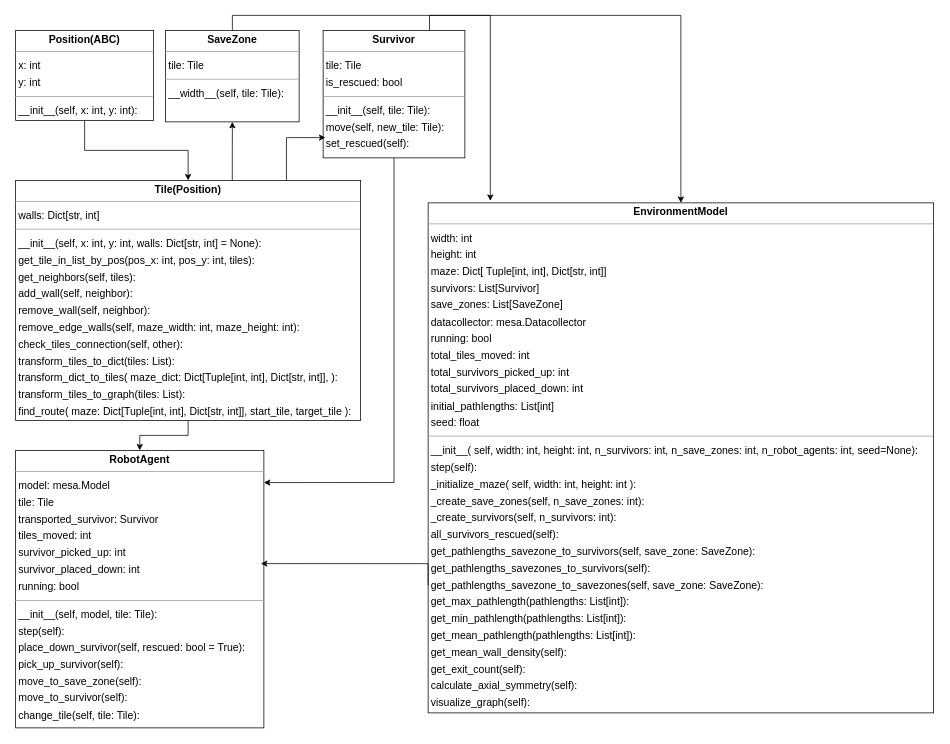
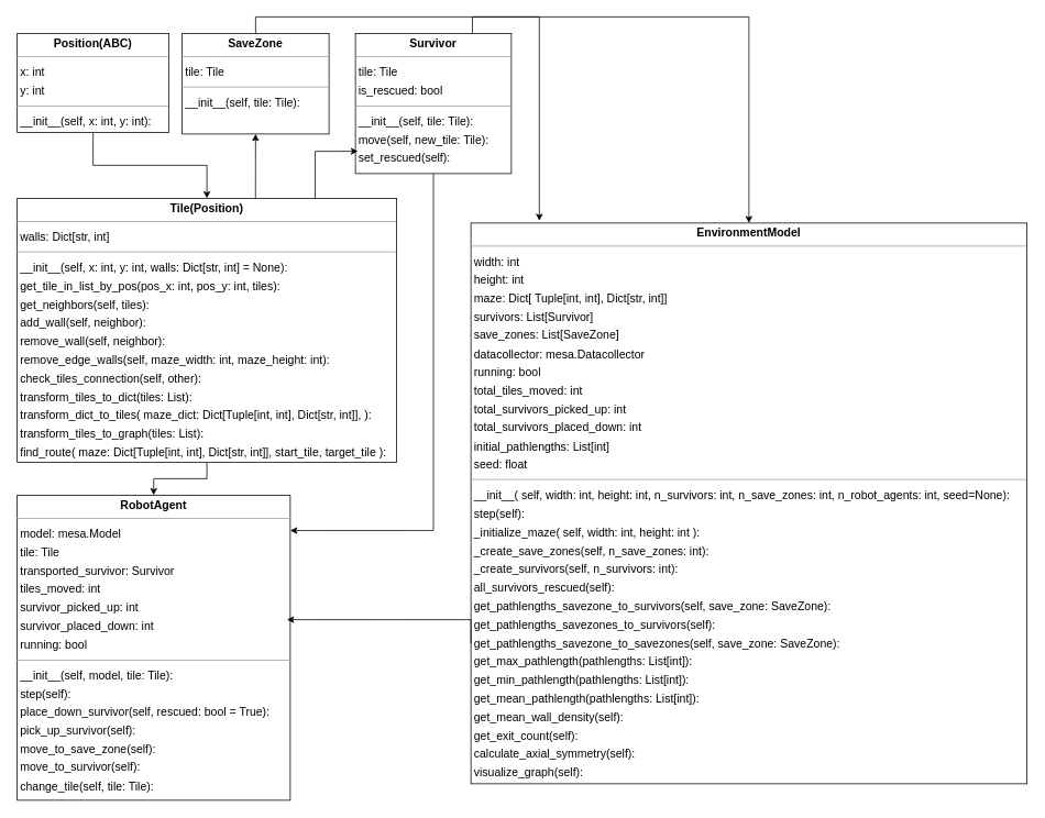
- <mxCell id="6" value="&lt;p style=&quot;margin:0px;margin-top:4px;text-align:center;&quot;&gt;&lt;b&gt;SaveZone&lt;/b&gt;&lt;/p&gt;&lt;hr size=&quot;1&quot;&gt;&lt;p style=&quot;margin:0 0 0 4px;line-height:1.6;&quot;&gt; tile: Tile&lt;br&gt;&lt;/p&gt;&lt;hr size=&quot;1&quot;&gt;&lt;p style=&quot;margin:0 0 0 4px;line-height:1.6;&quot;&gt; __width__(self, tile: Tile): &lt;/p&gt;" style="verticalAlign=top;align=left;overflow=fill;fontSize=14;fontFamily=Helvetica;html=1;rounded=0;shadow=0;comic=0;labelBackgroundColor=none;strokeWidth=1;" parent="1" vertex="1"><mxGeometry x="220" y="40" width="178" height="122" as="geometry" /></mxCell>
+ <mxCell id="6" value="&lt;p style=&quot;margin:0px;margin-top:4px;text-align:center;&quot;&gt;&lt;b&gt;SaveZone&lt;/b&gt;&lt;/p&gt;&lt;hr size=&quot;1&quot;&gt;&lt;p style=&quot;margin:0 0 0 4px;line-height:1.6;&quot;&gt; tile: Tile&lt;br&gt;&lt;/p&gt;&lt;hr size=&quot;1&quot;&gt;&lt;p style=&quot;margin:0 0 0 4px;line-height:1.6;&quot;&gt; __init__(self, tile: Tile): &lt;/p&gt;" style="verticalAlign=top;align=left;overflow=fill;fontSize=14;fontFamily=Helvetica;html=1;rounded=0;shadow=0;comic=0;labelBackgroundColor=none;strokeWidth=1;" parent="1" vertex="1"><mxGeometry x="220" y="40" width="178" height="122" as="geometry" /></mxCell>
